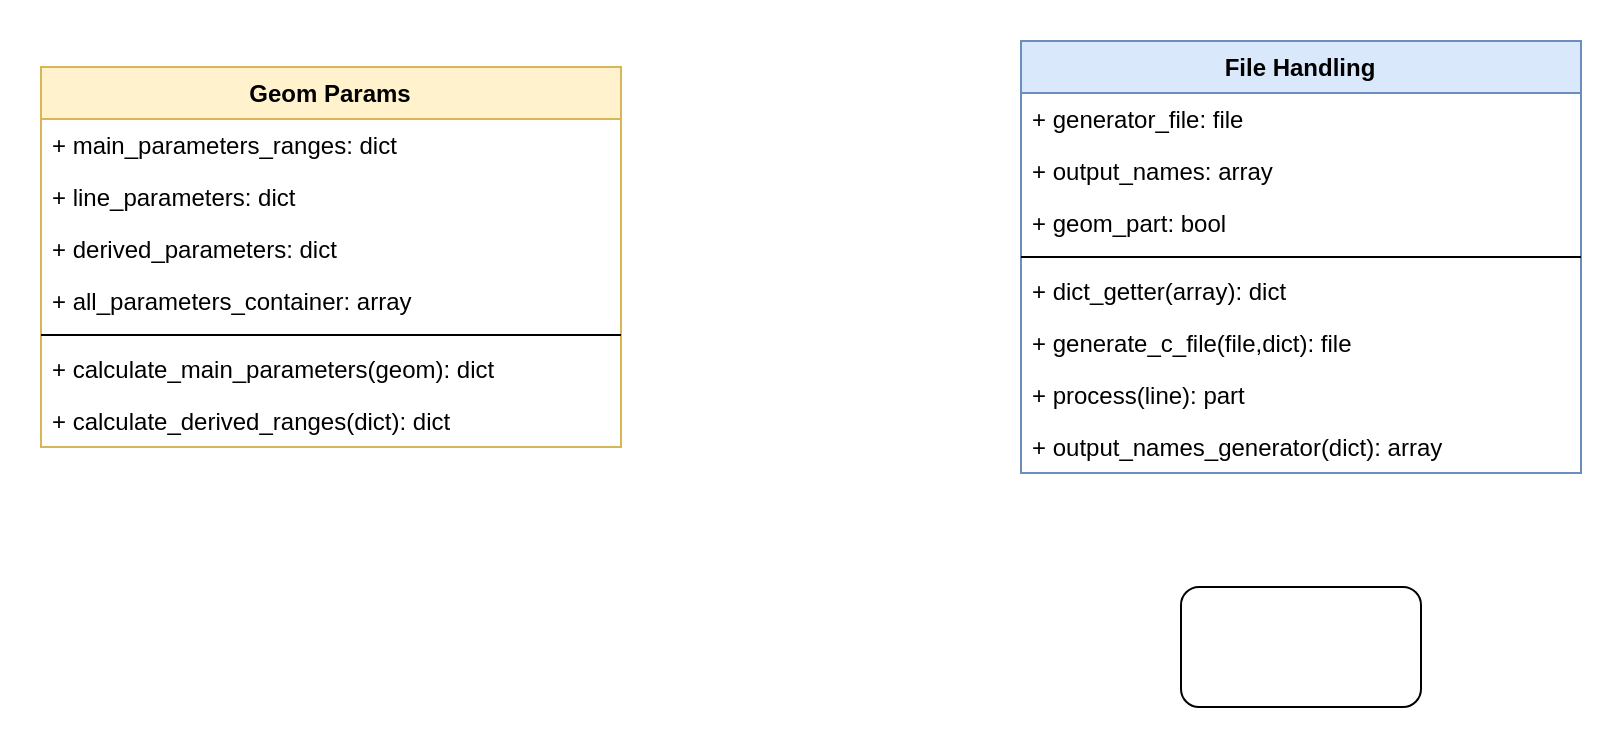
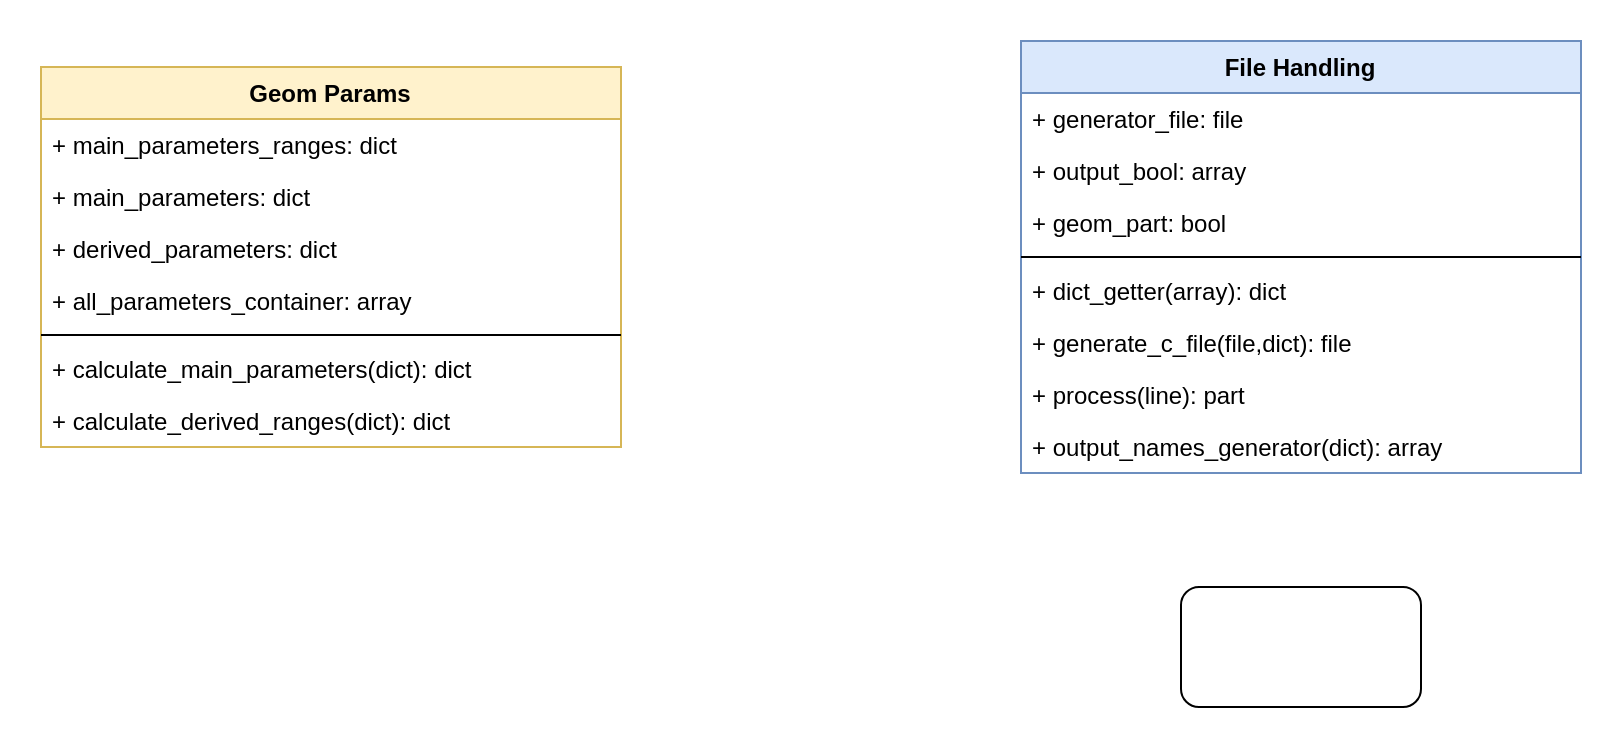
- <mxCell id="12" value="+ output_names: array" style="text;strokeColor=none;fillColor=none;align=left;verticalAlign=top;spacingLeft=4;spacingRight=4;overflow=hidden;rotatable=0;points=[[0,0.5],[1,0.5]];portConstraint=eastwest;" vertex="1" parent="10"><mxGeometry y="52" width="280" height="26" as="geometry" /></mxCell>
+ <mxCell id="12" value="+ output_bool: array" style="text;strokeColor=none;fillColor=none;align=left;verticalAlign=top;spacingLeft=4;spacingRight=4;overflow=hidden;rotatable=0;points=[[0,0.5],[1,0.5]];portConstraint=eastwest;" vertex="1" parent="10"><mxGeometry y="52" width="280" height="26" as="geometry" /></mxCell>
- <mxCell id="4" value="+ line_parameters: dict" style="text;strokeColor=none;fillColor=none;align=left;verticalAlign=top;spacingLeft=4;spacingRight=4;overflow=hidden;rotatable=0;points=[[0,0.5],[1,0.5]];portConstraint=eastwest;" parent="2" vertex="1"><mxGeometry y="52" width="290" height="26" as="geometry" /></mxCell>
+ <mxCell id="4" value="+ main_parameters: dict" style="text;strokeColor=none;fillColor=none;align=left;verticalAlign=top;spacingLeft=4;spacingRight=4;overflow=hidden;rotatable=0;points=[[0,0.5],[1,0.5]];portConstraint=eastwest;" parent="2" vertex="1"><mxGeometry y="52" width="290" height="26" as="geometry" /></mxCell>
- <mxCell id="8" value="+ calculate_main_parameters(geom): dict" style="text;strokeColor=none;fillColor=none;align=left;verticalAlign=top;spacingLeft=4;spacingRight=4;overflow=hidden;rotatable=0;points=[[0,0.5],[1,0.5]];portConstraint=eastwest;" parent="2" vertex="1"><mxGeometry y="138" width="290" height="26" as="geometry" /></mxCell>
+ <mxCell id="8" value="+ calculate_main_parameters(dict): dict" style="text;strokeColor=none;fillColor=none;align=left;verticalAlign=top;spacingLeft=4;spacingRight=4;overflow=hidden;rotatable=0;points=[[0,0.5],[1,0.5]];portConstraint=eastwest;" parent="2" vertex="1"><mxGeometry y="138" width="290" height="26" as="geometry" /></mxCell>
